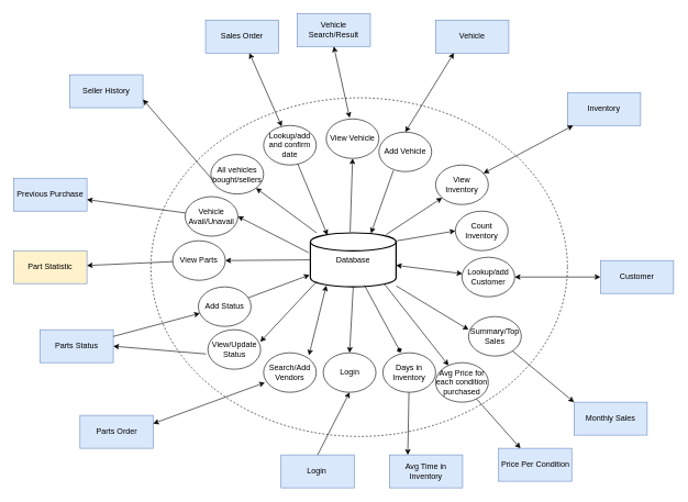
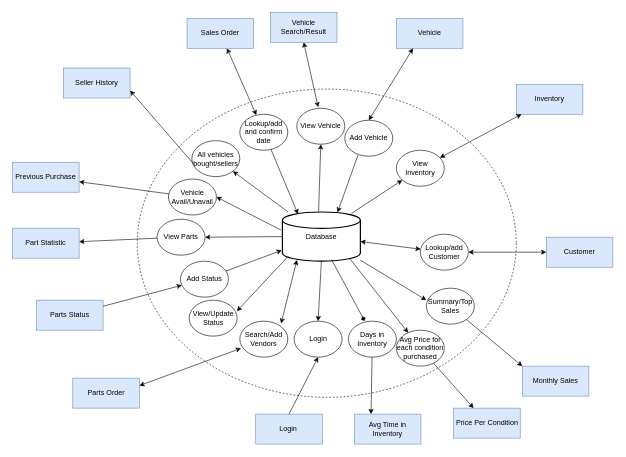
- <mxCell id="25" value="Count Inventory" style="ellipse;whiteSpace=wrap;html=1;" parent="1" vertex="1"><mxGeometry x="690" y="320" width="80" height="60" as="geometry" /></mxCell>
- <mxCell id="34" value="" style="endArrow=classic;html=1;rounded=0;entryX=0;entryY=0.5;entryDx=0;entryDy=0;exitX=1;exitY=0.15;exitDx=0;exitDy=0;exitPerimeter=0;" parent="1" source="2" target="25" edge="1"><mxGeometry width="50" height="50" relative="1" as="geometry"><mxPoint x="630" y="419" as="sourcePoint" /><mxPoint x="680" y="369" as="targetPoint" /></mxGeometry></mxCell>
- <mxCell id="19" value="Part Statistic" style="rounded=0;whiteSpace=wrap;html=1;fillColor=#fff2cc;strokeColor=#6c8ebf;" parent="1" vertex="1"><mxGeometry x="20" y="380" width="111" height="50" as="geometry" /></mxCell>
+ <mxCell id="19" value="Part Statistic" style="rounded=0;whiteSpace=wrap;html=1;fillColor=#dae8fc;strokeColor=#6c8ebf;" parent="1" vertex="1"><mxGeometry x="20" y="380" width="111" height="50" as="geometry" /></mxCell>
- <mxCell id="38" value="" style="endArrow=classic;html=1;rounded=0;entryX=1;entryY=0.5;entryDx=0;entryDy=0;exitX=-0.034;exitY=0.613;exitDx=0;exitDy=0;exitPerimeter=0;" parent="1" source="6" target="14" edge="1"><mxGeometry width="50" height="50" relative="1" as="geometry"><mxPoint x="480" y="440" as="sourcePoint" /><mxPoint x="490" y="520" as="targetPoint" /></mxGeometry></mxCell>
